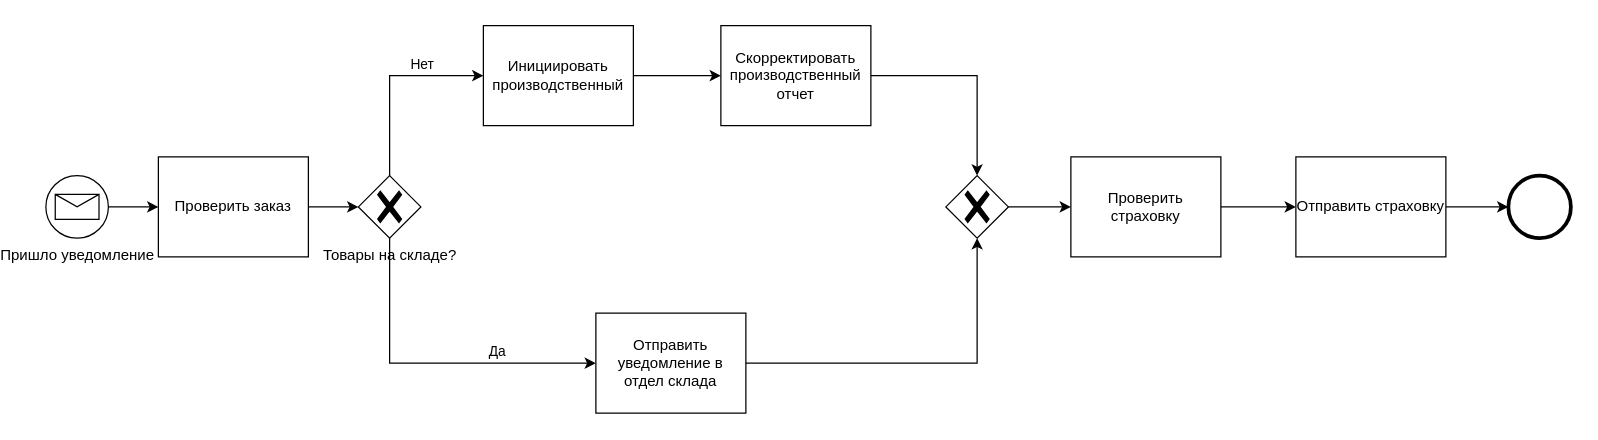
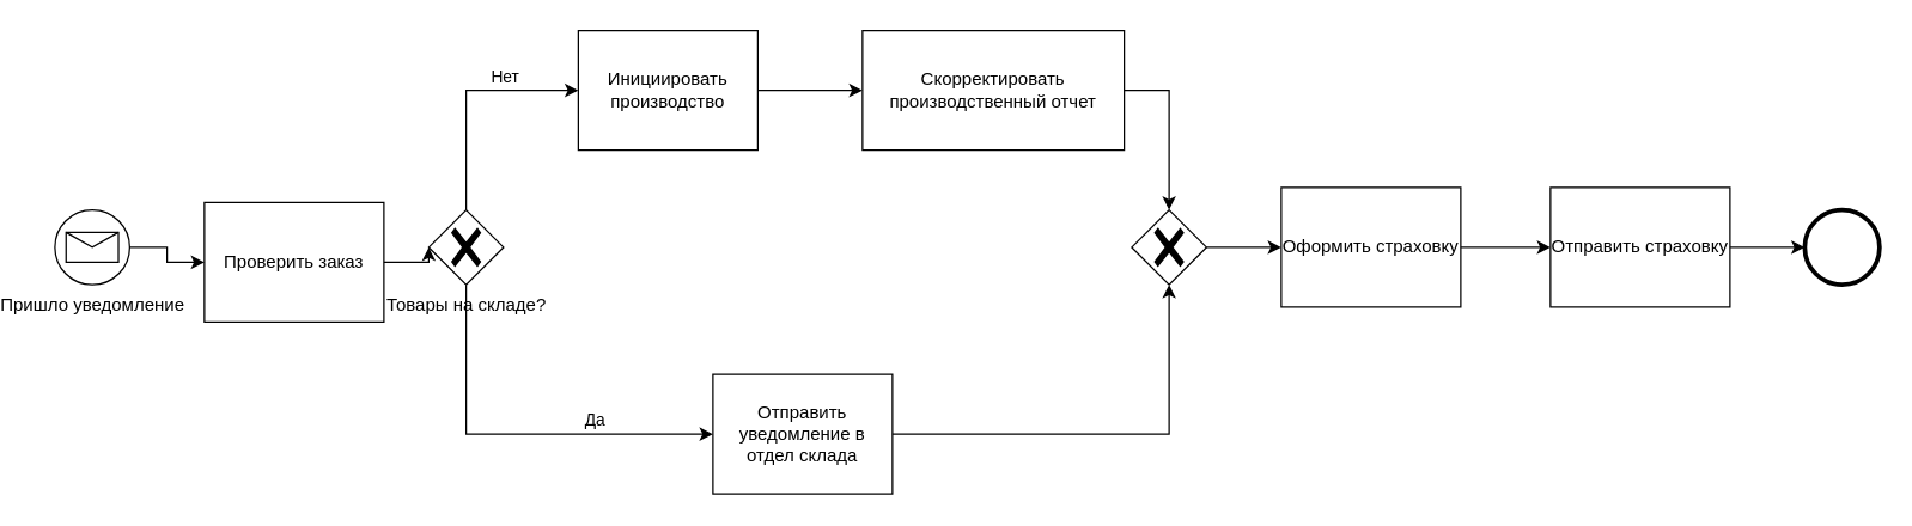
- <mxCell id="7" value="Инициировать производственный" style="points=[[0.25,0,0],[0.5,0,0],[0.75,0,0],[1,0.25,0],[1,0.5,0],[1,0.75,0],[0.75,1,0],[0.5,1,0],[0.25,1,0],[0,0.75,0],[0,0.5,0],[0,0.25,0]];shape=mxgraph.bpmn.task2;whiteSpace=wrap;rectStyle=rounded;size=10;html=1;container=1;expand=0;collapsible=0;taskMarker=abstract;" parent="1" vertex="1"><mxGeometry x="370" y="20" width="120" height="80" as="geometry" /></mxCell>
+ <mxCell id="7" value="Инициировать производство" style="points=[[0.25,0,0],[0.5,0,0],[0.75,0,0],[1,0.25,0],[1,0.5,0],[1,0.75,0],[0.75,1,0],[0.5,1,0],[0.25,1,0],[0,0.75,0],[0,0.5,0],[0,0.25,0]];shape=mxgraph.bpmn.task2;whiteSpace=wrap;rectStyle=rounded;size=10;html=1;container=1;expand=0;collapsible=0;taskMarker=abstract;" parent="1" vertex="1"><mxGeometry x="370" y="20" width="120" height="80" as="geometry" /></mxCell>
- <mxCell id="13" value="Скорректировать производственный отчет" style="points=[[0.25,0,0],[0.5,0,0],[0.75,0,0],[1,0.25,0],[1,0.5,0],[1,0.75,0],[0.75,1,0],[0.5,1,0],[0.25,1,0],[0,0.75,0],[0,0.5,0],[0,0.25,0]];shape=mxgraph.bpmn.task2;whiteSpace=wrap;rectStyle=rounded;size=10;html=1;container=1;expand=0;collapsible=0;taskMarker=abstract;" parent="1" vertex="1"><mxGeometry x="560" y="20" width="120" height="80" as="geometry" /></mxCell>
+ <mxCell id="13" value="Скорректировать производственный отчет" style="points=[[0.25,0,0],[0.5,0,0],[0.75,0,0],[1,0.25,0],[1,0.5,0],[1,0.75,0],[0.75,1,0],[0.5,1,0],[0.25,1,0],[0,0.75,0],[0,0.5,0],[0,0.25,0]];shape=mxgraph.bpmn.task2;whiteSpace=wrap;rectStyle=rounded;size=10;html=1;container=1;expand=0;collapsible=0;taskMarker=abstract;" parent="1" vertex="1"><mxGeometry x="560" y="20" width="175" height="80" as="geometry" /></mxCell>
- <mxCell id="3" value="Проверить заказ" style="points=[[0.25,0,0],[0.5,0,0],[0.75,0,0],[1,0.25,0],[1,0.5,0],[1,0.75,0],[0.75,1,0],[0.5,1,0],[0.25,1,0],[0,0.75,0],[0,0.5,0],[0,0.25,0]];shape=mxgraph.bpmn.task2;whiteSpace=wrap;rectStyle=rounded;size=10;html=1;container=1;expand=0;collapsible=0;taskMarker=abstract;" parent="1" vertex="1"><mxGeometry x="110" y="125" width="120" height="80" as="geometry" /></mxCell>
+ <mxCell id="3" value="Проверить заказ" style="points=[[0.25,0,0],[0.5,0,0],[0.75,0,0],[1,0.25,0],[1,0.5,0],[1,0.75,0],[0.75,1,0],[0.5,1,0],[0.25,1,0],[0,0.75,0],[0,0.5,0],[0,0.25,0]];shape=mxgraph.bpmn.task2;whiteSpace=wrap;rectStyle=rounded;size=10;html=1;container=1;expand=0;collapsible=0;taskMarker=abstract;" parent="1" vertex="1"><mxGeometry x="120" y="135" width="120" height="80" as="geometry" /></mxCell>
- <mxCell id="14" value="Проверить страховку" style="points=[[0.25,0,0],[0.5,0,0],[0.75,0,0],[1,0.25,0],[1,0.5,0],[1,0.75,0],[0.75,1,0],[0.5,1,0],[0.25,1,0],[0,0.75,0],[0,0.5,0],[0,0.25,0]];shape=mxgraph.bpmn.task2;whiteSpace=wrap;rectStyle=rounded;size=10;html=1;container=1;expand=0;collapsible=0;taskMarker=abstract;" parent="1" vertex="1"><mxGeometry x="840" y="125" width="120" height="80" as="geometry" /></mxCell>
+ <mxCell id="14" value="Оформить страховку" style="points=[[0.25,0,0],[0.5,0,0],[0.75,0,0],[1,0.25,0],[1,0.5,0],[1,0.75,0],[0.75,1,0],[0.5,1,0],[0.25,1,0],[0,0.75,0],[0,0.5,0],[0,0.25,0]];shape=mxgraph.bpmn.task2;whiteSpace=wrap;rectStyle=rounded;size=10;html=1;container=1;expand=0;collapsible=0;taskMarker=abstract;" parent="1" vertex="1"><mxGeometry x="840" y="125" width="120" height="80" as="geometry" /></mxCell>
